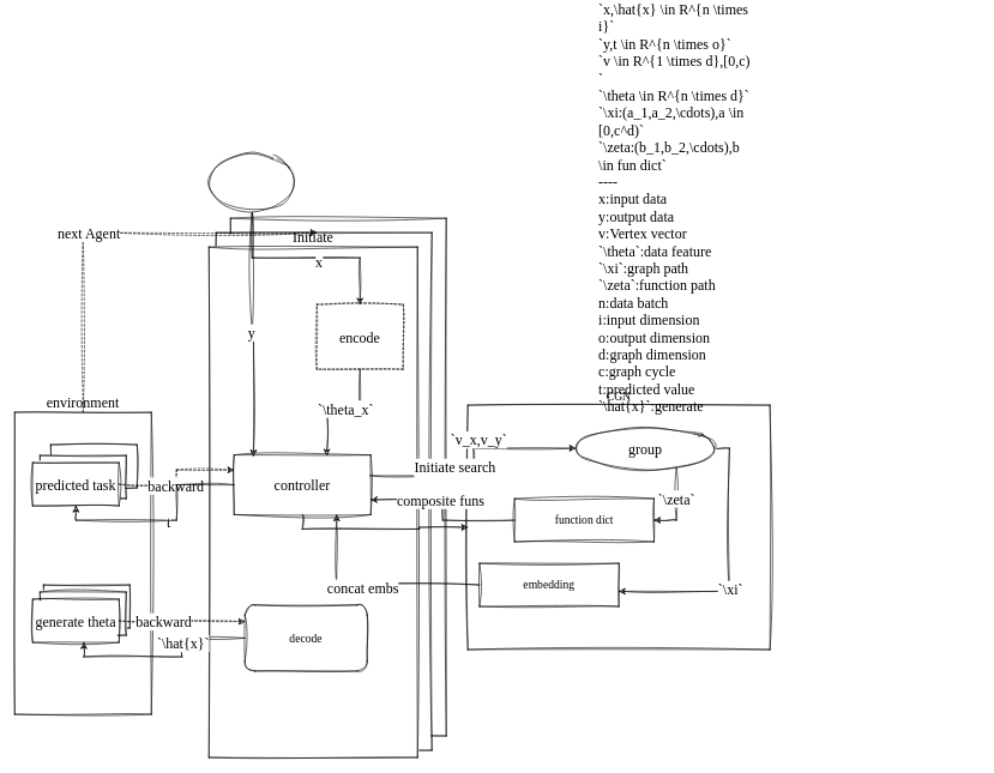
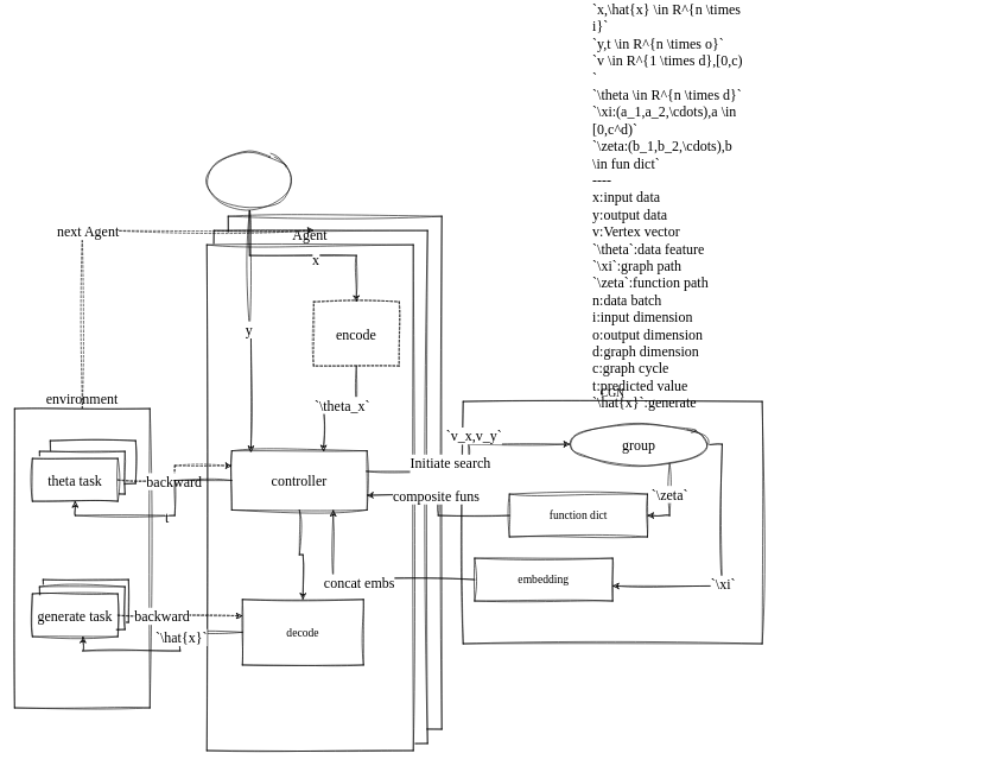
- <mxCell id="6" value="&lt;font style=&quot;font-size: 20px;&quot; data-font-src=&quot;https://fonts.googleapis.com/css?family=Architects+Daughter&quot; face=&quot;Architects Daughter&quot;&gt;Initiate&lt;/font&gt;" style="rounded=0;whiteSpace=wrap;html=1;align=center;labelPosition=center;verticalLabelPosition=top;verticalAlign=bottom;fontSize=16;sketch=1;curveFitting=1;jiggle=2;" vertex="1" parent="3"><mxGeometry x="-10" width="290" height="710" as="geometry" /></mxCell>
+ <mxCell id="6" value="&lt;font style=&quot;font-size: 20px;&quot; data-font-src=&quot;https://fonts.googleapis.com/css?family=Architects+Daughter&quot; face=&quot;Architects Daughter&quot;&gt;Agent&lt;/font&gt;" style="rounded=0;whiteSpace=wrap;html=1;align=center;labelPosition=center;verticalLabelPosition=top;verticalAlign=bottom;fontSize=16;sketch=1;curveFitting=1;jiggle=2;" vertex="1" parent="3"><mxGeometry x="-10" width="290" height="710" as="geometry" /></mxCell>
- <mxCell id="41" value="predicted task" style="rounded=0;whiteSpace=wrap;html=1;sketch=1;hachureGap=4;jiggle=2;curveFitting=1;fontFamily=Architects Daughter;fontSource=https%3A%2F%2Ffonts.googleapis.com%2Fcss%3Ffamily%3DArchitects%2BDaughter;fontSize=20;" vertex="1" parent="37"><mxGeometry x="25" y="70" width="120" height="60" as="geometry" /></mxCell>
+ <mxCell id="41" value="theta task" style="rounded=0;whiteSpace=wrap;html=1;sketch=1;hachureGap=4;jiggle=2;curveFitting=1;fontFamily=Architects Daughter;fontSource=https%3A%2F%2Ffonts.googleapis.com%2Fcss%3Ffamily%3DArchitects%2BDaughter;fontSize=20;" vertex="1" parent="37"><mxGeometry x="25" y="70" width="120" height="60" as="geometry" /></mxCell>
- <mxCell id="10" style="edgeStyle=orthogonalEdgeStyle;rounded=0;sketch=1;hachureGap=4;jiggle=2;curveFitting=1;orthogonalLoop=1;jettySize=auto;html=1;exitX=0.5;exitY=1;exitDx=0;exitDy=0;fontFamily=Architects Daughter;fontSource=https%3A%2F%2Ffonts.googleapis.com%2Fcss%3Ffamily%3DArchitects%2BDaughter;fontSize=16;" edge="1" parent="3" source="9" target="14"><mxGeometry relative="1" as="geometry" /></mxCell>
+ <mxCell id="10" style="edgeStyle=orthogonalEdgeStyle;rounded=0;sketch=1;hachureGap=4;jiggle=2;curveFitting=1;orthogonalLoop=1;jettySize=auto;html=1;exitX=0.5;exitY=1;exitDx=0;exitDy=0;entryX=0.5;entryY=0;entryDx=0;entryDy=0;fontFamily=Architects Daughter;fontSource=https%3A%2F%2Ffonts.googleapis.com%2Fcss%3Ffamily%3DArchitects%2BDaughter;fontSize=16;" edge="1" parent="3" source="9" target="8"><mxGeometry relative="1" as="geometry" /></mxCell>
- <mxCell id="44" value="generate theta" style="rounded=0;whiteSpace=wrap;html=1;sketch=1;hachureGap=4;jiggle=2;curveFitting=1;fontFamily=Architects Daughter;fontSource=https%3A%2F%2Ffonts.googleapis.com%2Fcss%3Ffamily%3DArchitects%2BDaughter;fontSize=20;" vertex="1" parent="37"><mxGeometry x="25" y="260" width="120" height="60" as="geometry" /></mxCell>
+ <mxCell id="44" value="generate task" style="rounded=0;whiteSpace=wrap;html=1;sketch=1;hachureGap=4;jiggle=2;curveFitting=1;fontFamily=Architects Daughter;fontSource=https%3A%2F%2Ffonts.googleapis.com%2Fcss%3Ffamily%3DArchitects%2BDaughter;fontSize=20;" vertex="1" parent="37"><mxGeometry x="25" y="260" width="120" height="60" as="geometry" /></mxCell>
- <mxCell id="8" value="&lt;font data-font-src=&quot;https://fonts.googleapis.com/css?family=Architects+Daughter&quot; face=&quot;Architects Daughter&quot;&gt;decode&lt;/font&gt;" style="whiteSpace=wrap;html=1;fontSize=16;sketch=1;curveFitting=1;jiggle=2;rounded=1;" vertex="1" parent="3"><mxGeometry x="40" y="497.922" width="170" height="91.922" as="geometry" /></mxCell>
+ <mxCell id="8" value="&lt;font data-font-src=&quot;https://fonts.googleapis.com/css?family=Architects+Daughter&quot; face=&quot;Architects Daughter&quot;&gt;decode&lt;/font&gt;" style="rounded=0;whiteSpace=wrap;html=1;fontSize=16;sketch=1;curveFitting=1;jiggle=2;" vertex="1" parent="3"><mxGeometry x="40" y="497.922" width="170" height="91.922" as="geometry" /></mxCell>
